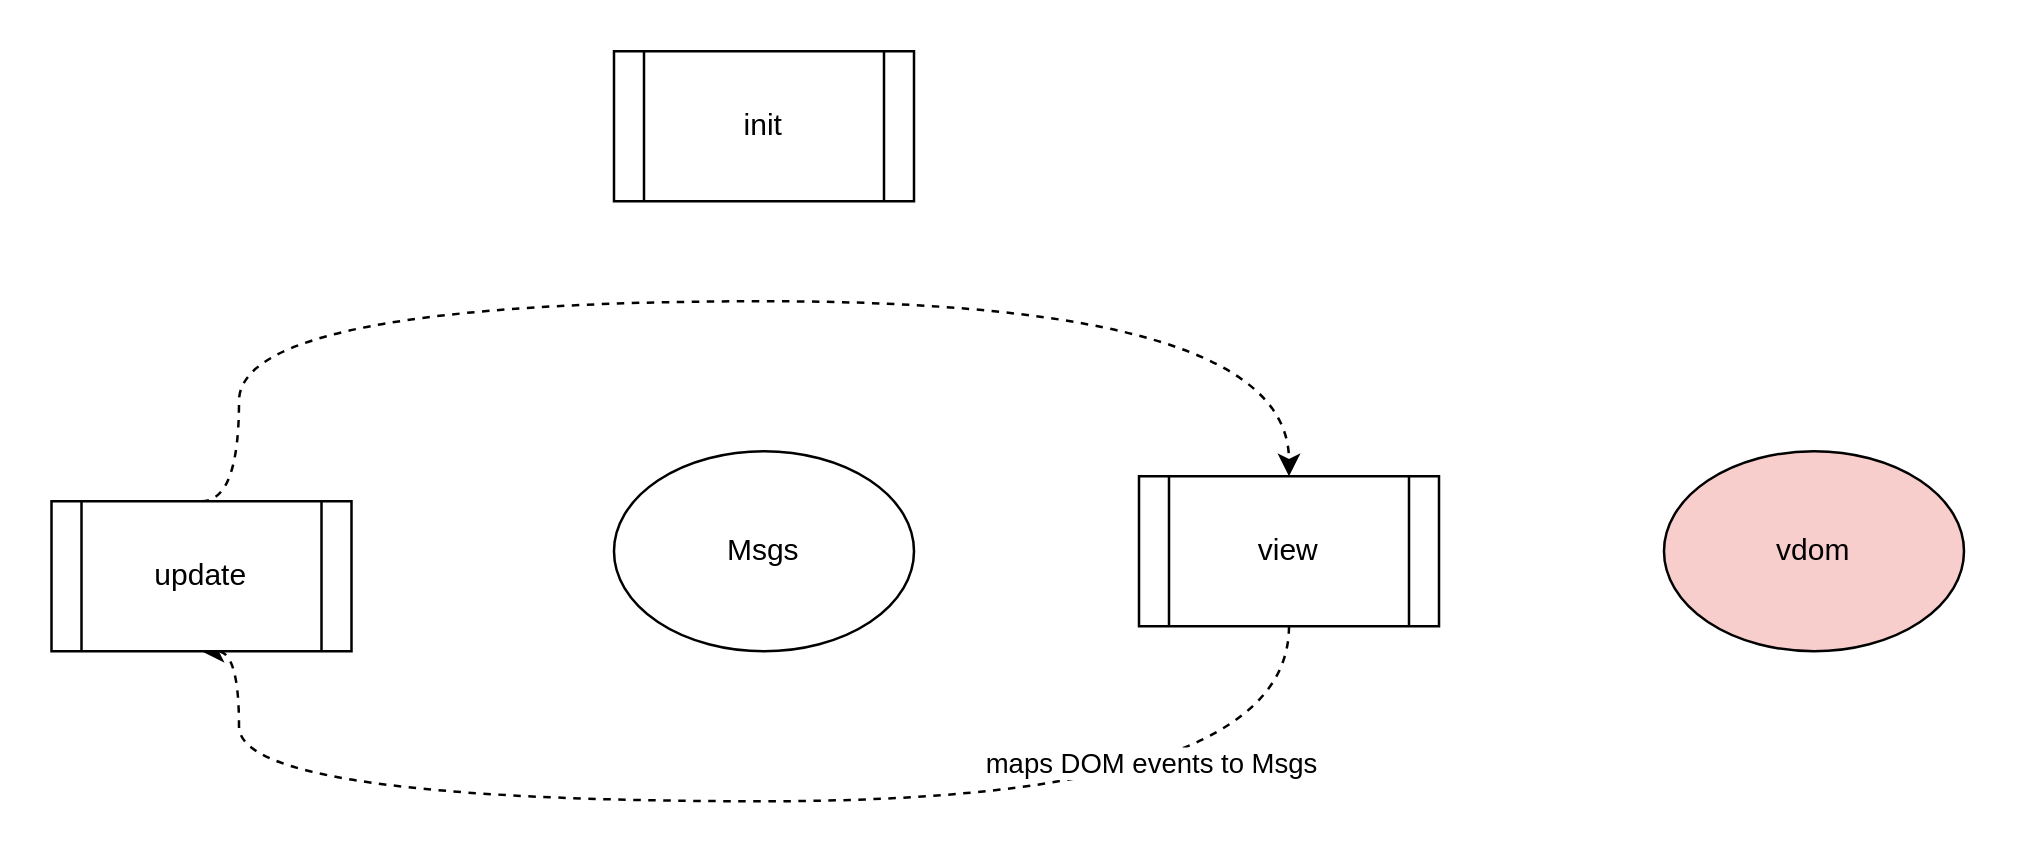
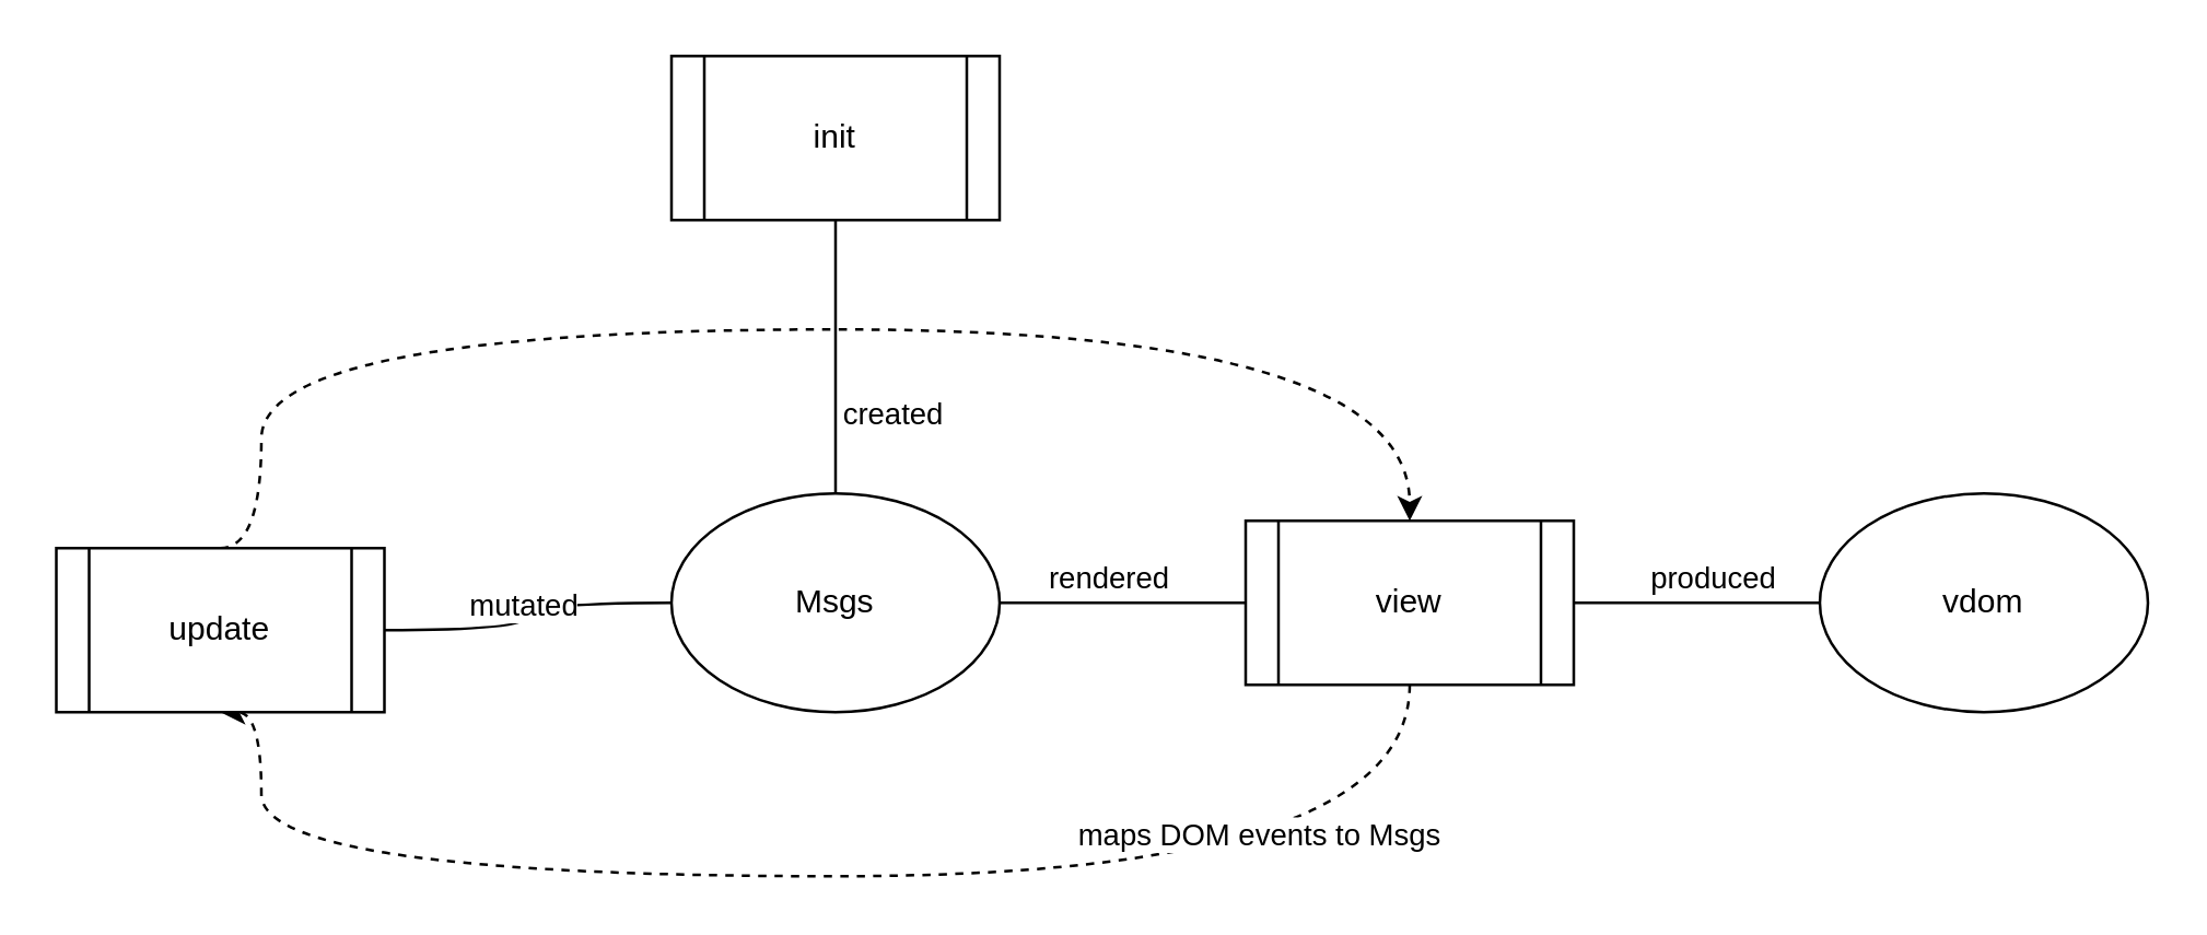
+ <mxCell id="2" style="edgeStyle=orthogonalEdgeStyle;curved=1;rounded=0;orthogonalLoop=1;jettySize=auto;html=1;exitX=0.5;exitY=1;exitDx=0;exitDy=0;endArrow=none;endFill=0;" parent="1" source="4" target="7" edge="1"><mxGeometry relative="1" as="geometry" /></mxCell>
+ <mxCell id="3" value="created" style="edgeLabel;html=1;align=center;verticalAlign=middle;resizable=0;points=[];" parent="2" vertex="1" connectable="0"><mxGeometry x="-0.305" y="-1" relative="1" as="geometry"><mxPoint x="21" y="35" as="offset" /></mxGeometry></mxCell>
+ <mxCell id="5" style="edgeStyle=orthogonalEdgeStyle;curved=1;rounded=0;orthogonalLoop=1;jettySize=auto;html=1;exitX=1;exitY=0.5;exitDx=0;exitDy=0;entryX=0;entryY=0.5;entryDx=0;entryDy=0;endArrow=none;endFill=0;" parent="1" source="7" target="12" edge="1"><mxGeometry relative="1" as="geometry" /></mxCell>
+ <mxCell id="6" value="rendered" style="edgeLabel;html=1;align=center;verticalAlign=middle;resizable=0;points=[];" parent="5" vertex="1" connectable="0"><mxGeometry x="-0.133" y="1" relative="1" as="geometry"><mxPoint y="-9" as="offset" /></mxGeometry></mxCell>
+ <mxCell id="10" style="edgeStyle=orthogonalEdgeStyle;rounded=0;orthogonalLoop=1;jettySize=auto;html=1;exitX=1;exitY=0.5;exitDx=0;exitDy=0;entryX=0;entryY=0.5;entryDx=0;entryDy=0;endArrow=none;endFill=0;" edge="1" parent="1" source="12" target="17"><mxGeometry relative="1" as="geometry" /></mxCell>
+ <mxCell id="11" value="produced" style="edgeLabel;html=1;align=center;verticalAlign=middle;resizable=0;points=[];" vertex="1" connectable="0" parent="10"><mxGeometry x="0.244" y="1" relative="1" as="geometry"><mxPoint x="-6" y="-9" as="offset" /></mxGeometry></mxCell>
- <mxCell id="17" value="vdom" style="ellipse;whiteSpace=wrap;html=1;fillColor=#f8cecc;" vertex="1" parent="1"><mxGeometry x="665" y="180" width="120" height="80" as="geometry" /></mxCell>
+ <mxCell id="17" value="vdom" style="ellipse;whiteSpace=wrap;html=1;" vertex="1" parent="1"><mxGeometry x="665" y="180" width="120" height="80" as="geometry" /></mxCell>
+ <mxCell id="14" style="edgeStyle=orthogonalEdgeStyle;curved=1;rounded=0;orthogonalLoop=1;jettySize=auto;html=1;entryX=0;entryY=0.5;entryDx=0;entryDy=0;endArrow=none;endFill=0;" parent="1" source="16" target="7" edge="1"><mxGeometry relative="1" as="geometry" /></mxCell>
+ <mxCell id="15" value="mutated" style="edgeLabel;html=1;align=center;verticalAlign=middle;resizable=0;points=[];" parent="14" vertex="1" connectable="0"><mxGeometry x="-0.2" relative="1" as="geometry"><mxPoint x="4" y="-10" as="offset" /></mxGeometry></mxCell>
